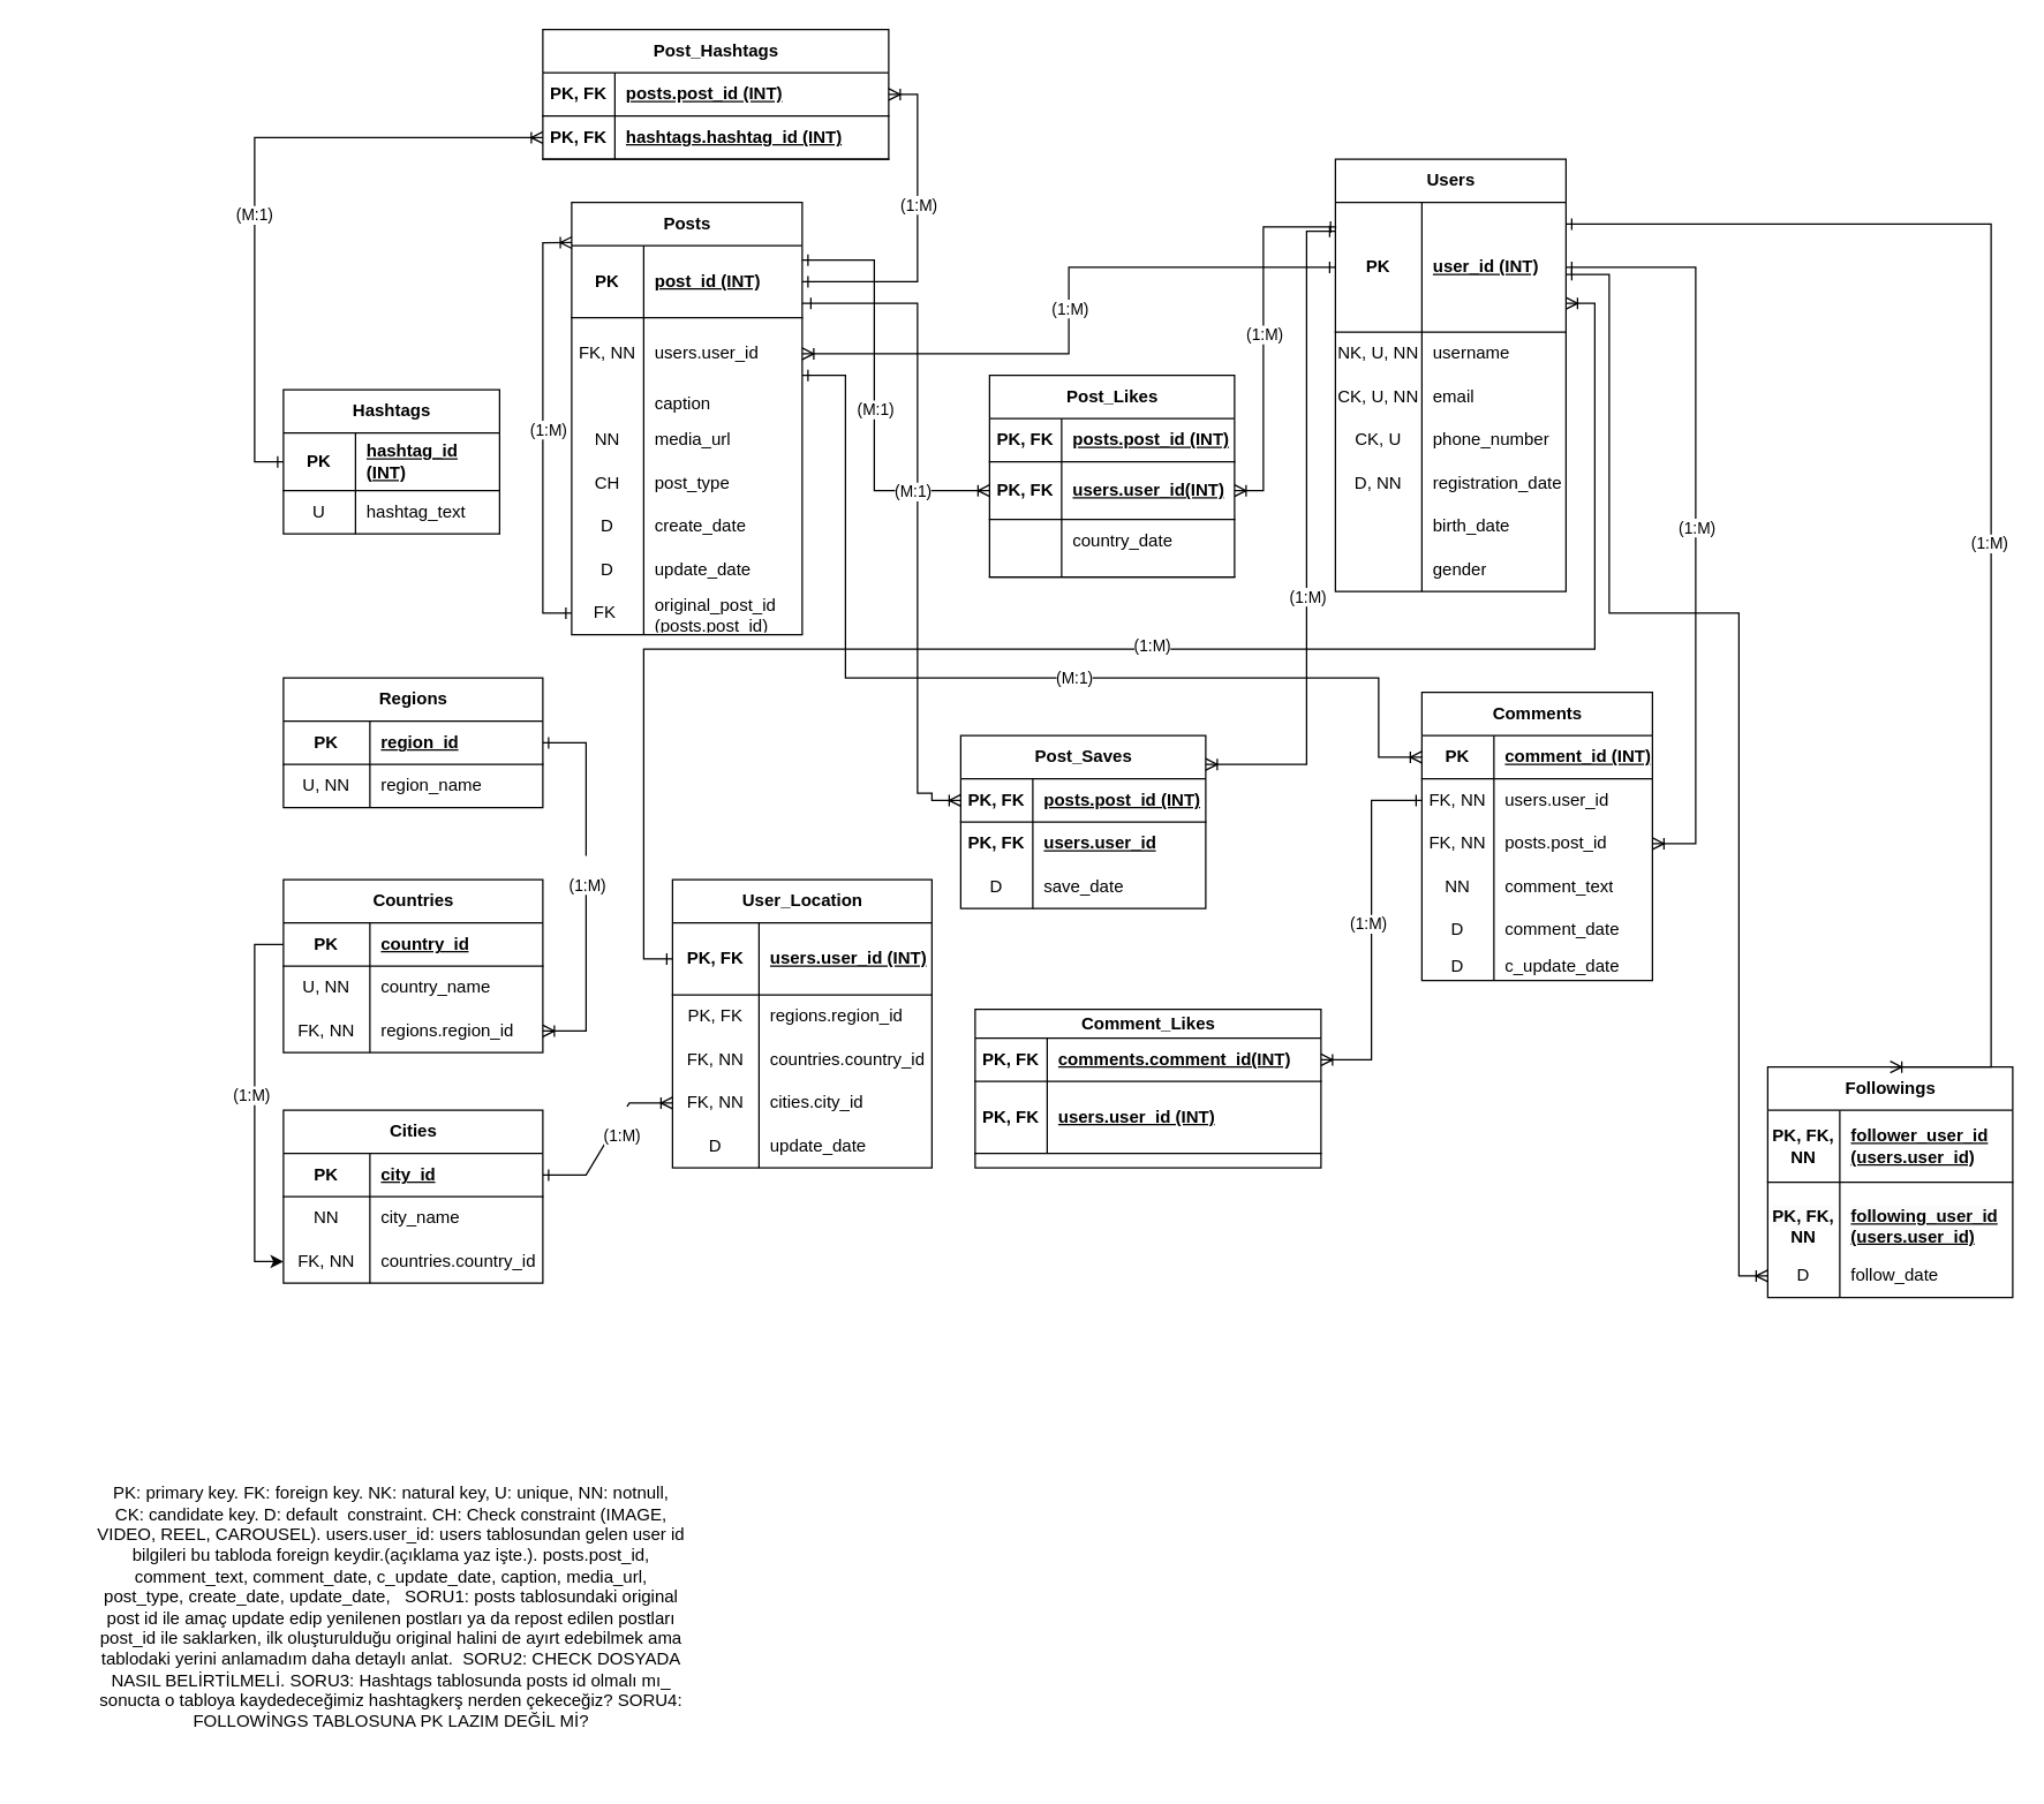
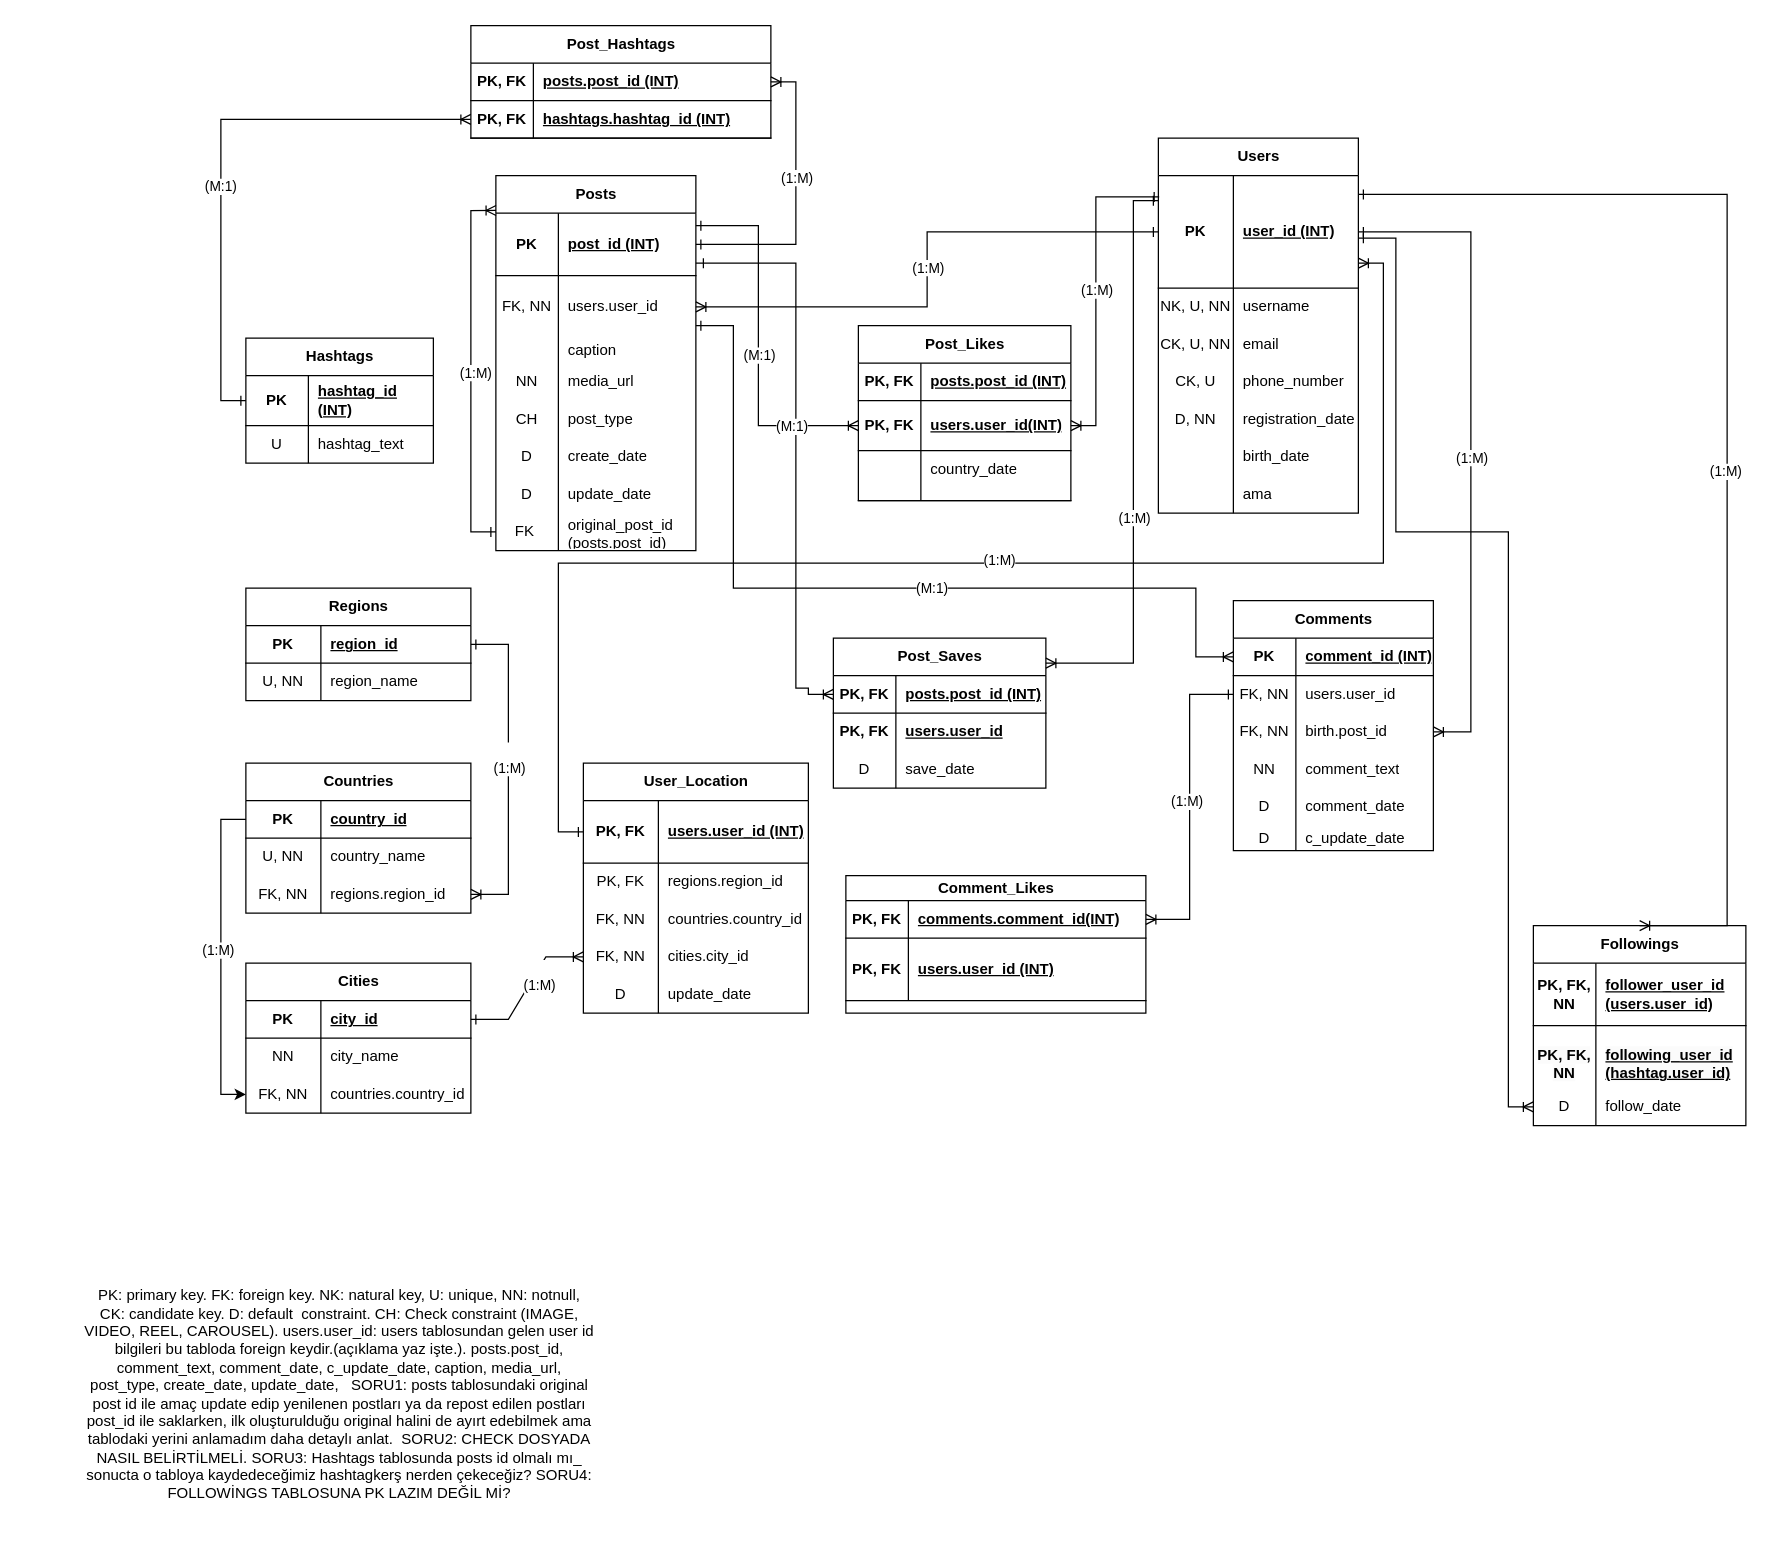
- <mxCell id="23" value="gender" style="shape=partialRectangle;connectable=0;fillColor=none;top=0;left=0;bottom=0;right=0;align=left;spacingLeft=6;overflow=hidden;whiteSpace=wrap;html=1;" vertex="1" parent="21"><mxGeometry x="60" width="100" height="30" as="geometry"><mxRectangle width="100" height="30" as="alternateBounds" /></mxGeometry></mxCell>
+ <mxCell id="23" value="ama" style="shape=partialRectangle;connectable=0;fillColor=none;top=0;left=0;bottom=0;right=0;align=left;spacingLeft=6;overflow=hidden;whiteSpace=wrap;html=1;" vertex="1" parent="21"><mxGeometry x="60" width="100" height="30" as="geometry"><mxRectangle width="100" height="30" as="alternateBounds" /></mxGeometry></mxCell>
- <mxCell id="115" value="posts.post_id" style="shape=partialRectangle;connectable=0;fillColor=none;top=0;left=0;bottom=0;right=0;align=left;spacingLeft=6;overflow=hidden;whiteSpace=wrap;html=1;" vertex="1" parent="113"><mxGeometry x="50" width="110" height="30" as="geometry"><mxRectangle width="110" height="30" as="alternateBounds" /></mxGeometry></mxCell>
+ <mxCell id="115" value="birth.post_id" style="shape=partialRectangle;connectable=0;fillColor=none;top=0;left=0;bottom=0;right=0;align=left;spacingLeft=6;overflow=hidden;whiteSpace=wrap;html=1;" vertex="1" parent="113"><mxGeometry x="50" width="110" height="30" as="geometry"><mxRectangle width="110" height="30" as="alternateBounds" /></mxGeometry></mxCell>
- <mxCell id="155" value="&#10;&lt;span style=&quot;color: rgb(0, 0, 0); font-family: Helvetica; font-size: 12px; font-style: normal; font-variant-ligatures: normal; font-variant-caps: normal; font-weight: 700; letter-spacing: normal; orphans: 2; text-align: left; text-indent: 0px; text-transform: none; widows: 2; word-spacing: 0px; -webkit-text-stroke-width: 0px; white-space: normal; background-color: rgb(251, 251, 251); text-decoration: underline; display: inline !important; float: none;&quot;&gt;following_user_id (users.user_id)&lt;/span&gt;&#10;&#10;" style="shape=partialRectangle;connectable=0;fillColor=none;top=0;left=0;bottom=0;right=0;align=left;spacingLeft=6;overflow=hidden;whiteSpace=wrap;html=1;" vertex="1" parent="153"><mxGeometry x="50" width="120" height="50" as="geometry"><mxRectangle width="120" height="50" as="alternateBounds" /></mxGeometry></mxCell>
+ <mxCell id="155" value="&#10;&lt;span style=&quot;color: rgb(0, 0, 0); font-family: Helvetica; font-size: 12px; font-style: normal; font-variant-ligatures: normal; font-variant-caps: normal; font-weight: 700; letter-spacing: normal; orphans: 2; text-align: left; text-indent: 0px; text-transform: none; widows: 2; word-spacing: 0px; -webkit-text-stroke-width: 0px; white-space: normal; background-color: rgb(251, 251, 251); text-decoration: underline; display: inline !important; float: none;&quot;&gt;following_user_id (hashtag.user_id)&lt;/span&gt;&#10;&#10;" style="shape=partialRectangle;connectable=0;fillColor=none;top=0;left=0;bottom=0;right=0;align=left;spacingLeft=6;overflow=hidden;whiteSpace=wrap;html=1;" vertex="1" parent="153"><mxGeometry x="50" width="120" height="50" as="geometry"><mxRectangle width="120" height="50" as="alternateBounds" /></mxGeometry></mxCell>
